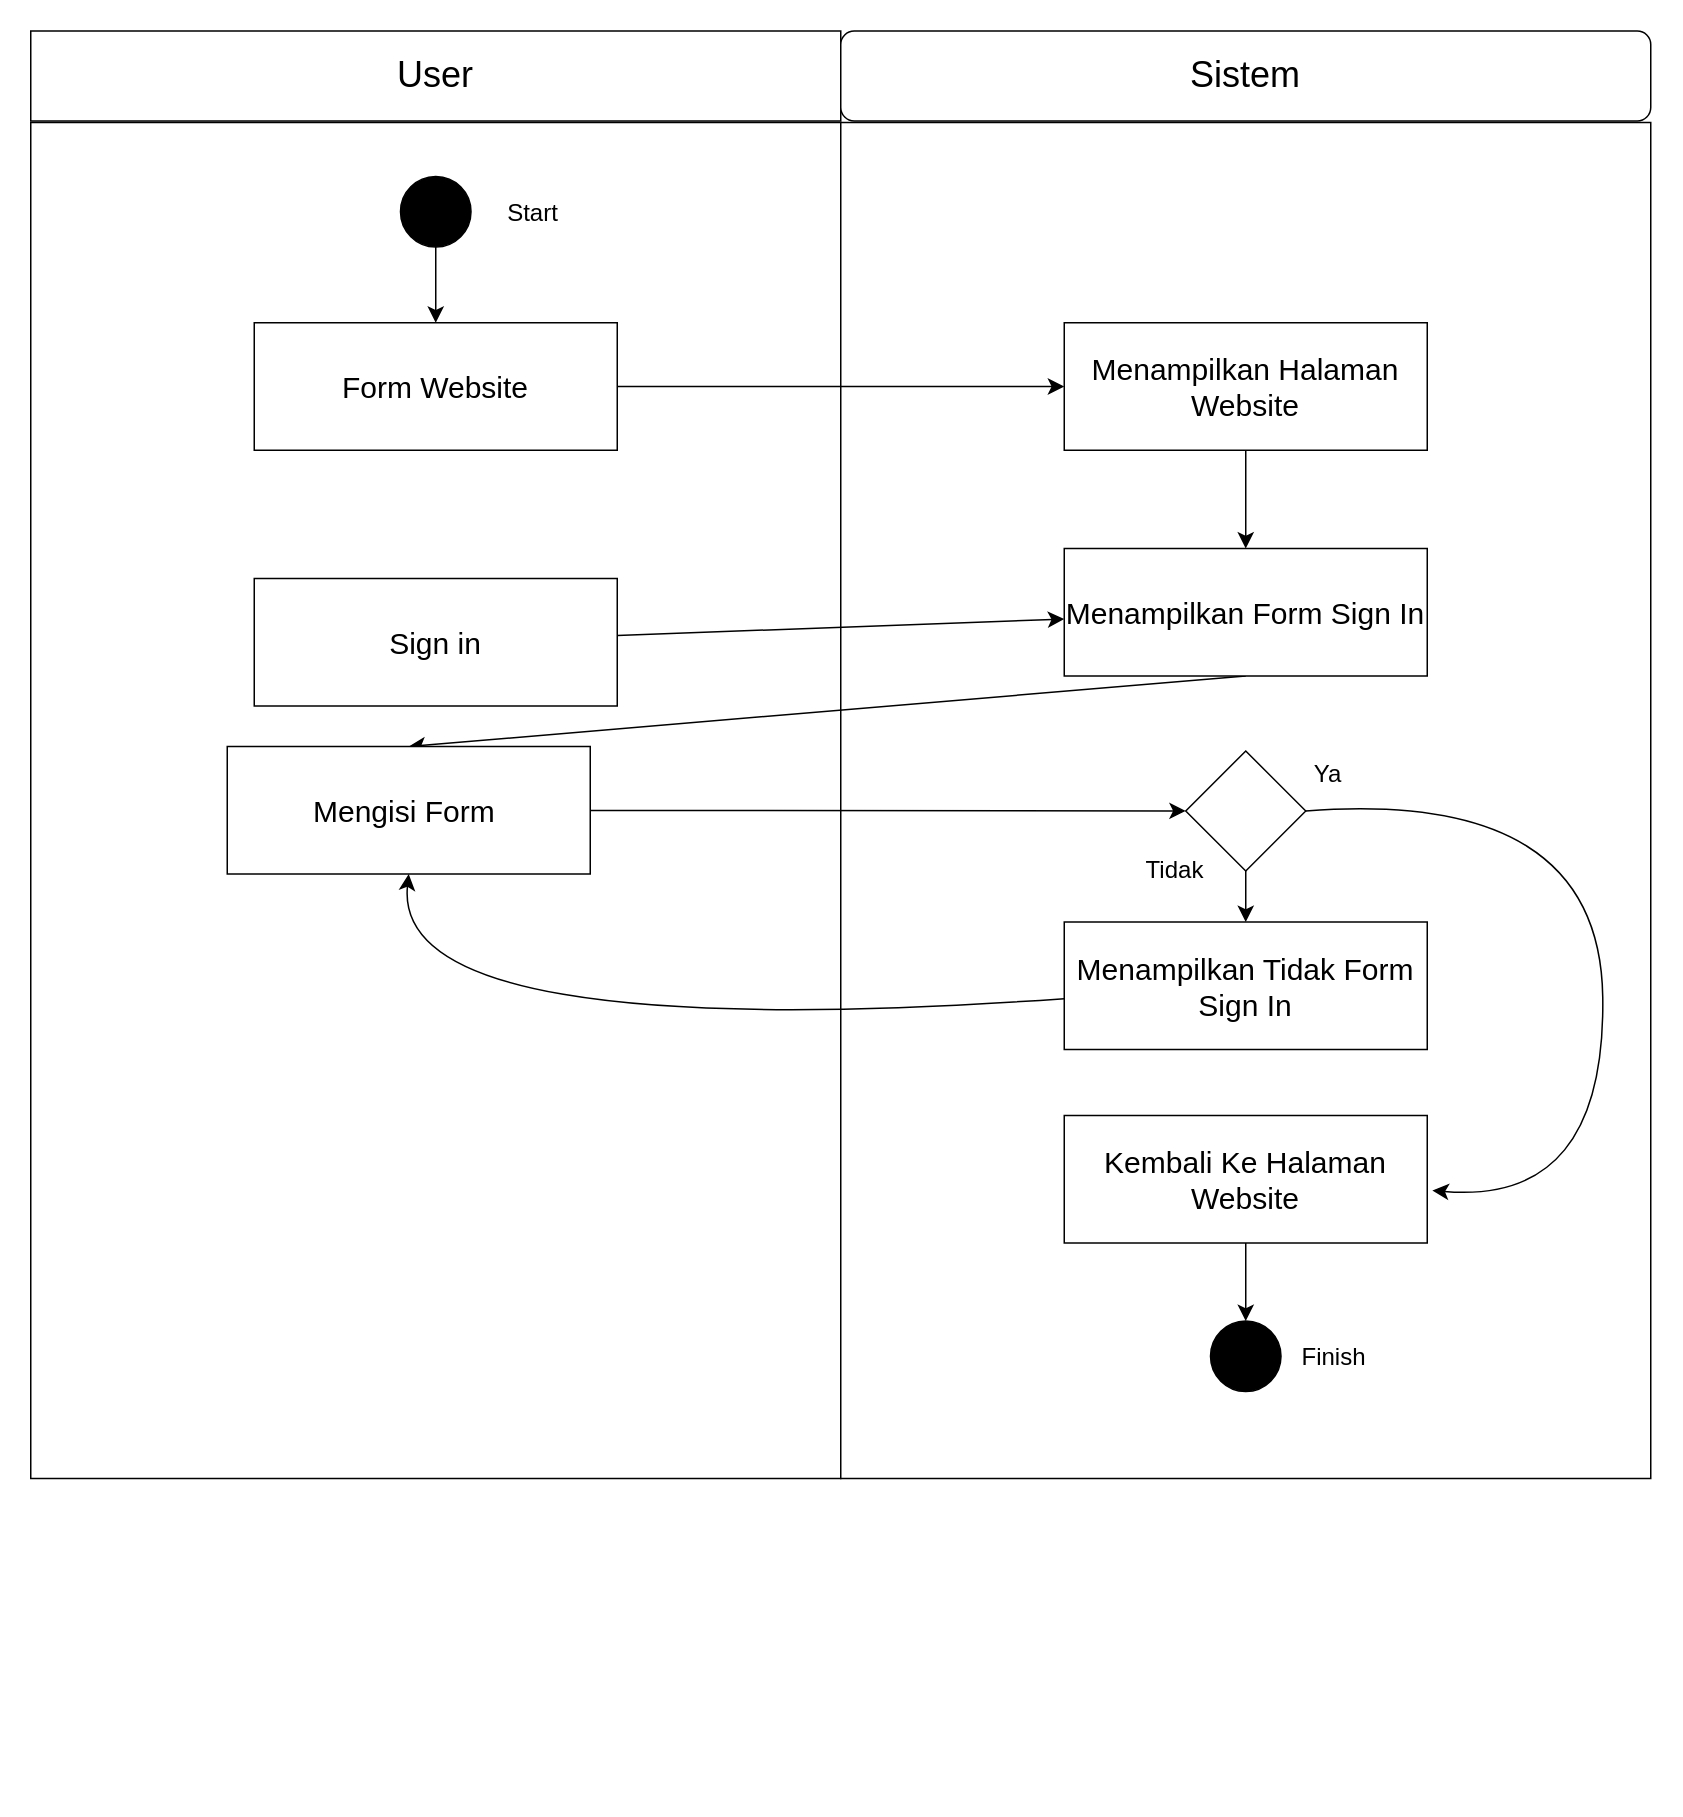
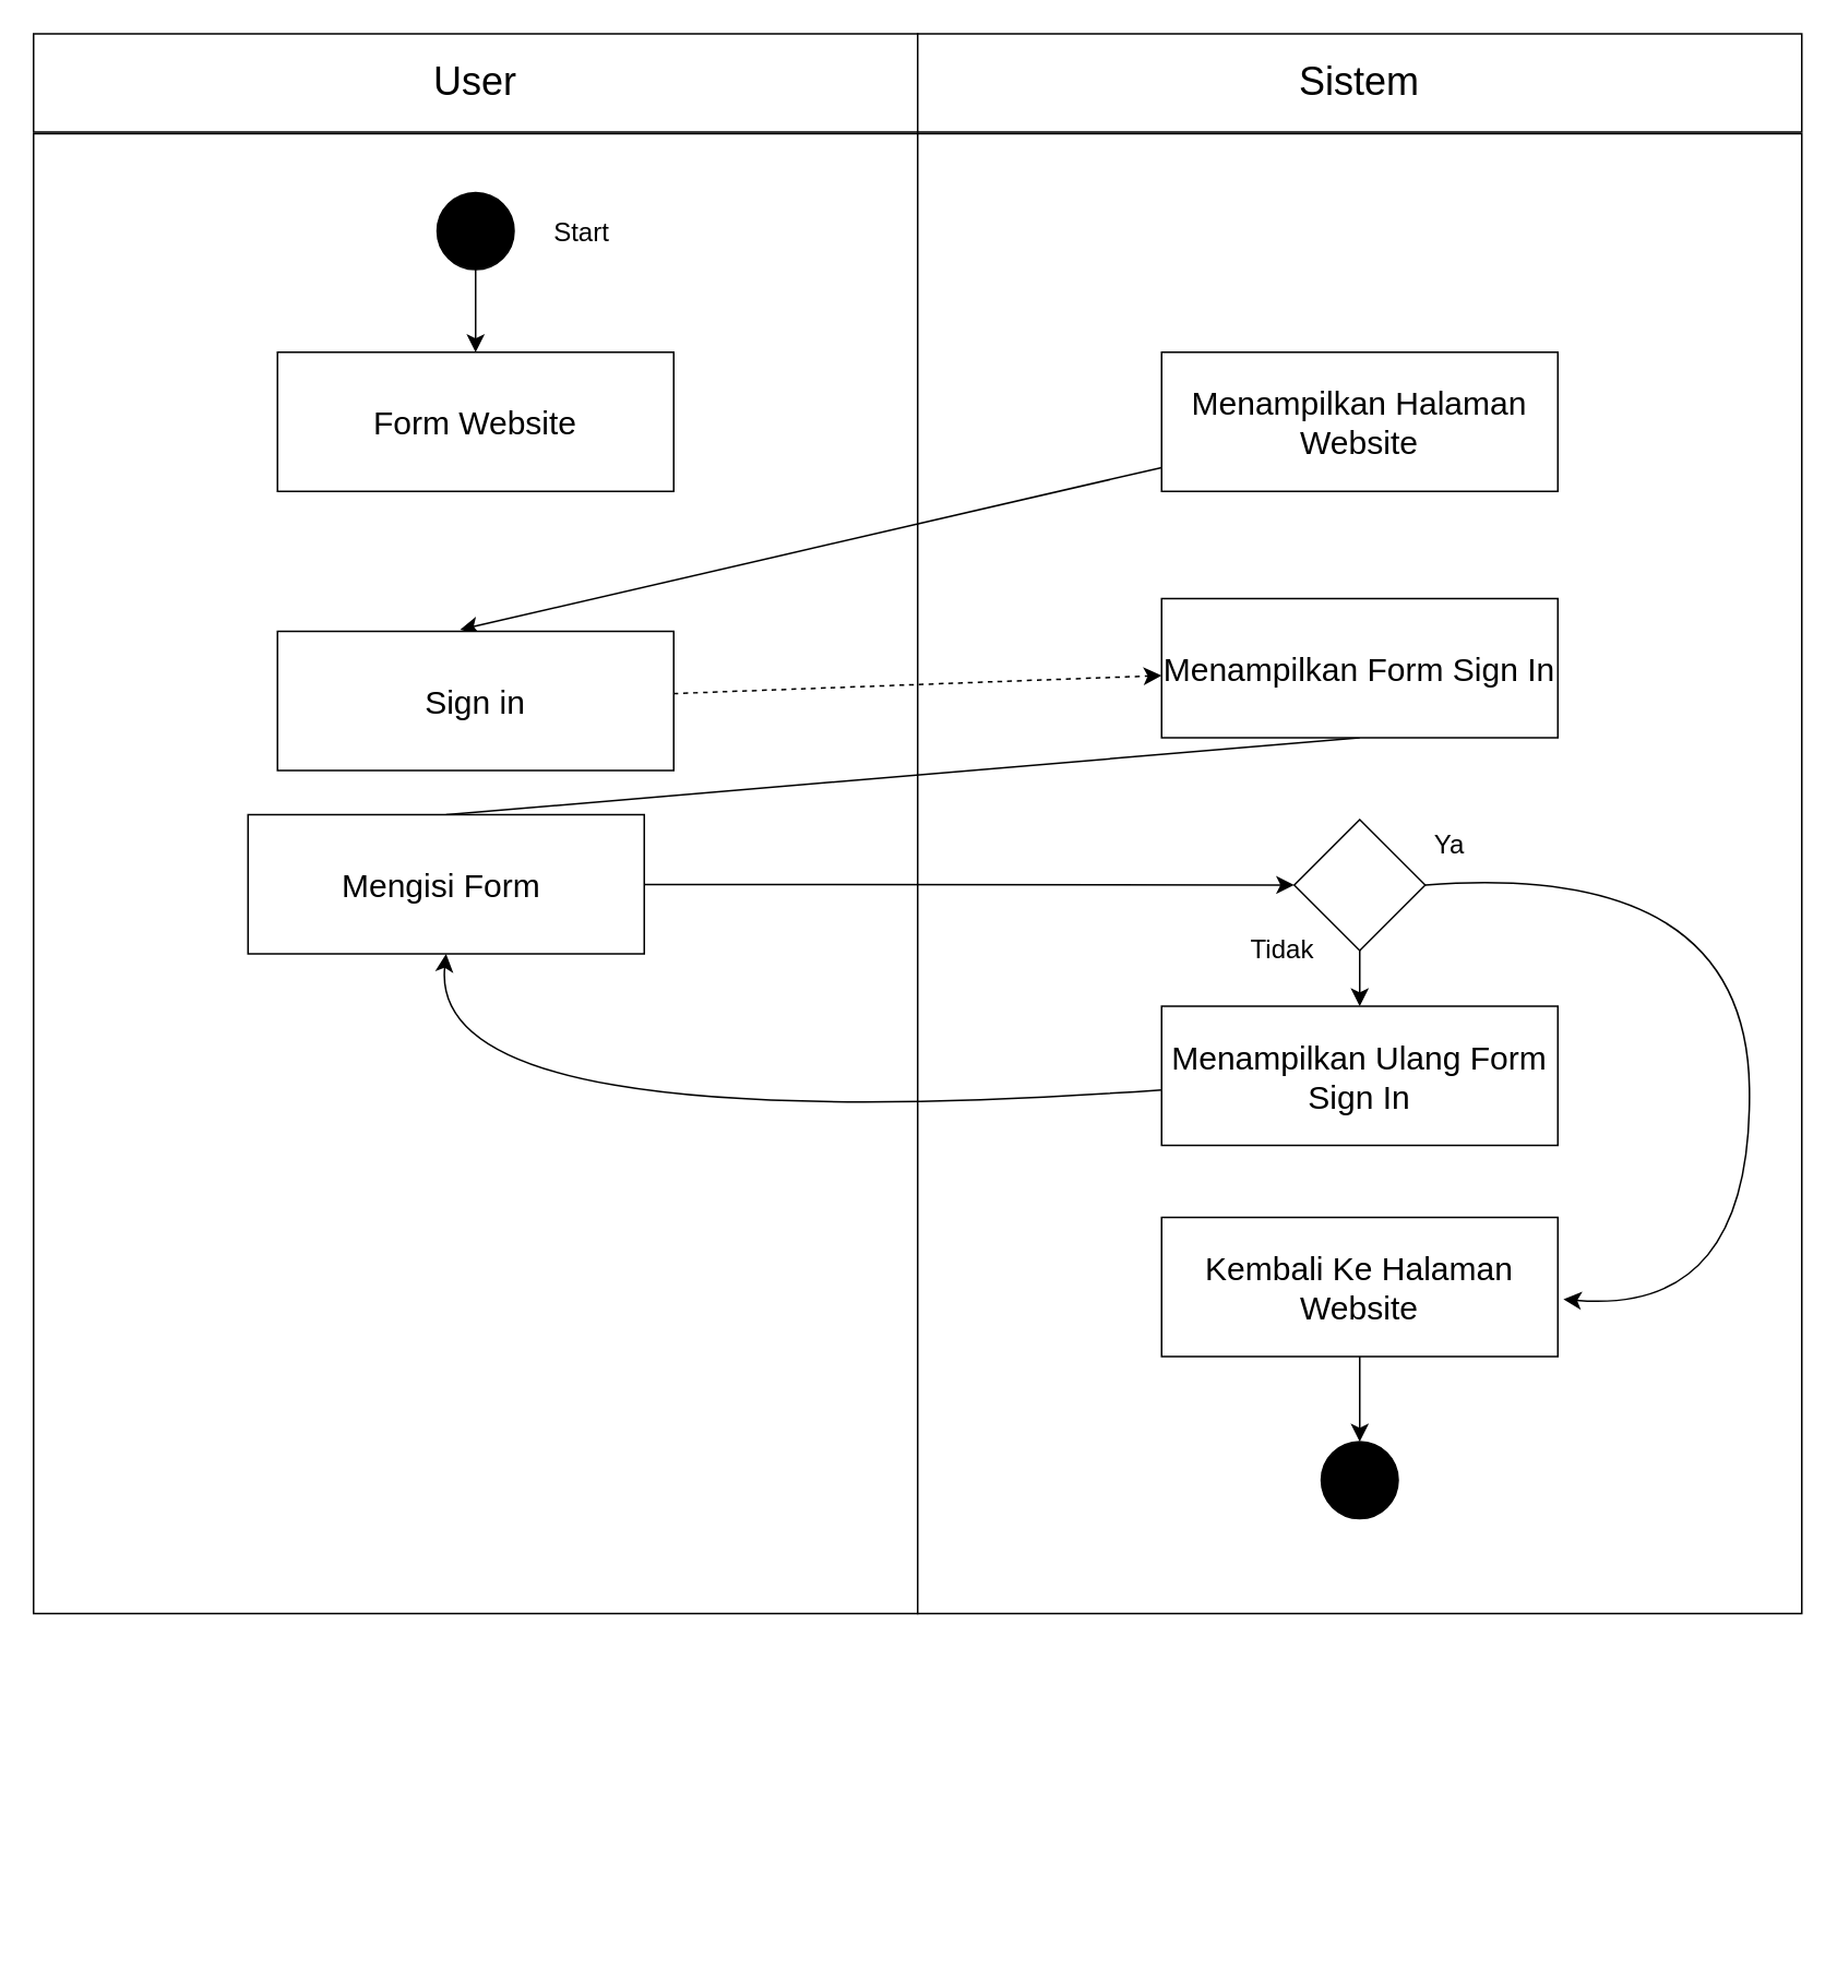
- <mxCell id="5" value="&lt;font style=&quot;font-size: 24px;&quot;&gt;Sistem&lt;/font&gt;" style="whiteSpace=wrap;html=1;rounded=1;" parent="1" vertex="1"><mxGeometry x="560" y="20" width="540" height="60" as="geometry" /></mxCell>
+ <mxCell id="5" value="&lt;font style=&quot;font-size: 24px;&quot;&gt;Sistem&lt;/font&gt;" style="rounded=0;whiteSpace=wrap;html=1;" parent="1" vertex="1"><mxGeometry x="560" y="20" width="540" height="60" as="geometry" /></mxCell>
- <mxCell id="9" style="edgeStyle=none;curved=1;rounded=0;orthogonalLoop=1;jettySize=auto;html=1;fontSize=12;startSize=8;endSize=8;" parent="1" source="10" target="19" edge="1"><mxGeometry relative="1" as="geometry"><mxPoint x="809" y="257" as="targetPoint" /></mxGeometry></mxCell>
- <mxCell id="18" style="edgeStyle=none;curved=1;rounded=0;orthogonalLoop=1;jettySize=auto;html=1;fontSize=12;startSize=8;endSize=8;" edge="1" parent="1" source="19" target="23"><mxGeometry relative="1" as="geometry" /></mxCell>
+ <mxCell id="18" style="edgeStyle=none;curved=1;rounded=0;orthogonalLoop=1;jettySize=auto;html=1;entryX=0.461;entryY=-0.012;entryDx=0;entryDy=0;fontSize=12;startSize=8;endSize=8;entryPerimeter=0;" edge="1" parent="1" source="19" target="21"><mxGeometry relative="1" as="geometry" /></mxCell>
- <mxCell id="20" style="edgeStyle=none;curved=1;rounded=0;orthogonalLoop=1;jettySize=auto;html=1;fontSize=12;startSize=8;endSize=8;" edge="1" parent="1" source="21" target="23"><mxGeometry relative="1" as="geometry" /></mxCell>
+ <mxCell id="20" style="edgeStyle=none;curved=1;rounded=0;orthogonalLoop=1;jettySize=auto;html=1;fontSize=12;startSize=8;endSize=8;dashed=1;" edge="1" parent="1" source="21" target="23"><mxGeometry relative="1" as="geometry" /></mxCell>
- <mxCell id="22" style="edgeStyle=none;curved=1;rounded=0;orthogonalLoop=1;jettySize=auto;html=1;entryX=0.5;entryY=0;entryDx=0;entryDy=0;fontSize=12;startSize=8;endSize=8;exitX=0.5;exitY=1;exitDx=0;exitDy=0;" edge="1" parent="1" source="23" target="25"><mxGeometry relative="1" as="geometry" /></mxCell>
+ <mxCell id="22" style="edgeStyle=none;curved=1;rounded=0;orthogonalLoop=1;jettySize=auto;html=1;entryX=0.5;entryY=0;entryDx=0;entryDy=0;fontSize=12;startSize=8;endSize=8;exitX=0.5;exitY=1;exitDx=0;exitDy=0;endArrow=none;" edge="1" parent="1" source="23" target="25"><mxGeometry relative="1" as="geometry" /></mxCell>
- <mxCell id="31" value="&lt;span style=&quot;font-size: 20px;&quot;&gt;Menampilkan Tidak Form Sign In&lt;/span&gt;" style="rounded=0;whiteSpace=wrap;html=1;" vertex="1" parent="1"><mxGeometry x="709" y="614" width="242" height="85" as="geometry" /></mxCell>
+ <mxCell id="31" value="&lt;span style=&quot;font-size: 20px;&quot;&gt;Menampilkan Ulang Form Sign In&lt;/span&gt;" style="rounded=0;whiteSpace=wrap;html=1;" vertex="1" parent="1"><mxGeometry x="709" y="614" width="242" height="85" as="geometry" /></mxCell>
- <mxCell id="36" value="Finish" style="text;html=1;align=center;verticalAlign=middle;whiteSpace=wrap;rounded=0;fontSize=16;" vertex="1" parent="1"><mxGeometry x="859" y="888.5" width="60" height="30" as="geometry" /></mxCell>
